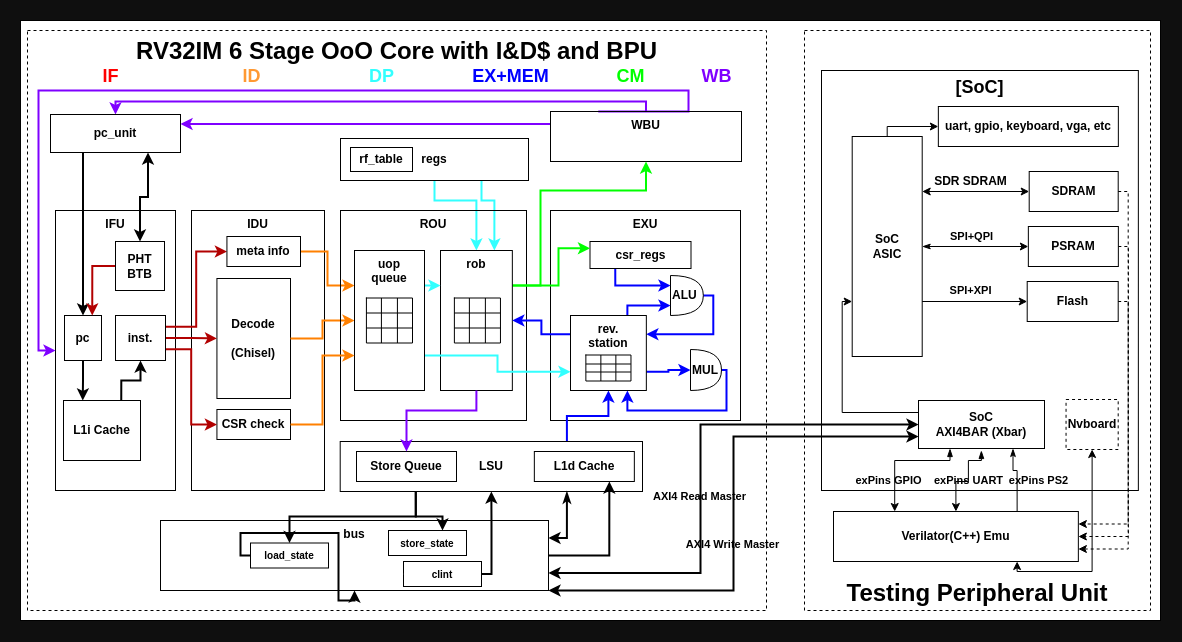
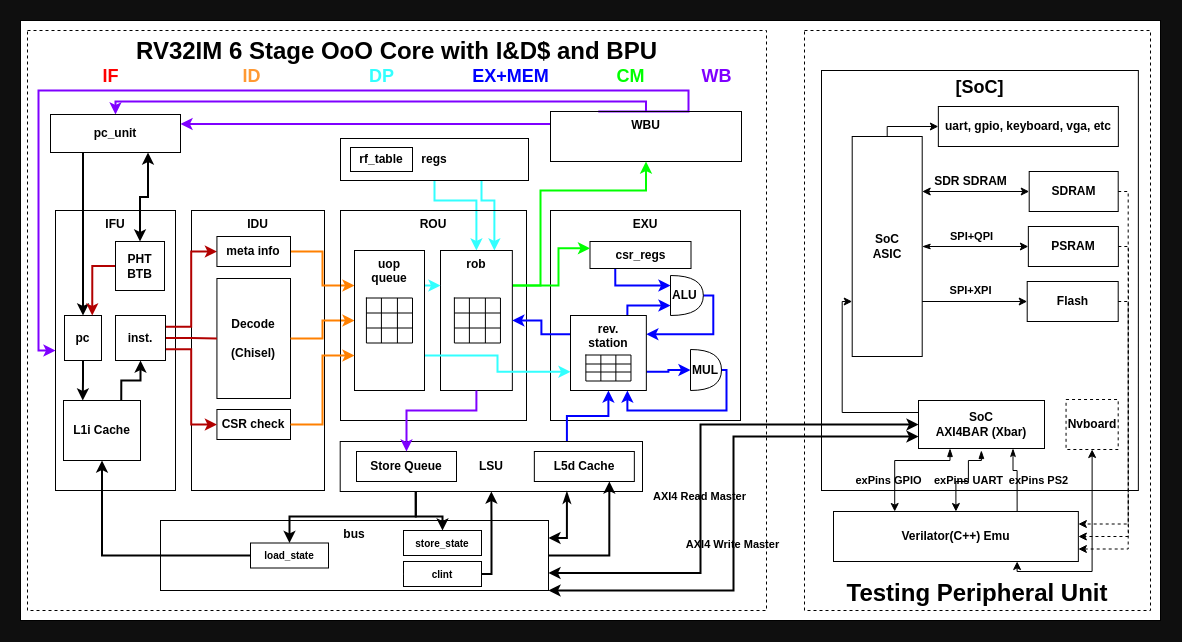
- <mxCell id="20" value="&lt;div style=&quot;text-align: left;&quot;&gt;meta info&lt;/div&gt;" style="rounded=0;whiteSpace=wrap;html=1;gradientColor=none;strokeColor=light-dark(#000000,#FFFFFF);fontStyle=1;fillColor=none;" parent="1" vertex="1"><mxGeometry x="226.43" y="236" width="73.57" height="30" as="geometry" /></mxCell>
+ <mxCell id="20" value="&lt;div style=&quot;text-align: left;&quot;&gt;meta info&lt;/div&gt;" style="rounded=0;whiteSpace=wrap;html=1;gradientColor=none;strokeColor=light-dark(#000000,#FFFFFF);fontStyle=1;fillColor=none;" parent="1" vertex="1"><mxGeometry x="216.43" y="236" width="73.57" height="30" as="geometry" /></mxCell>
- <mxCell id="12" style="edgeStyle=orthogonalEdgeStyle;html=1;exitX=1;exitY=0.5;exitDx=0;exitDy=0;rounded=0;fontStyle=1;fillColor=#e51400;strokeColor=#B20000;strokeWidth=2;" parent="1" source="137" target="8" edge="1"><mxGeometry relative="1" as="geometry"><mxPoint x="265" y="130" as="targetPoint" /></mxGeometry></mxCell>
+ <mxCell id="12" style="edgeStyle=orthogonalEdgeStyle;html=1;exitX=1;exitY=0.5;exitDx=0;exitDy=0;rounded=0;fontStyle=1;fillColor=#e51400;strokeColor=#B20000;strokeWidth=2;endArrow=none;" parent="1" source="137" target="8" edge="1"><mxGeometry relative="1" as="geometry"><mxPoint x="265" y="130" as="targetPoint" /></mxGeometry></mxCell>
- <mxCell id="53" value="L1d Cache" style="whiteSpace=wrap;html=1;fontStyle=1;fillColor=none;" parent="1" vertex="1"><mxGeometry x="533.84" y="451" width="100" height="30" as="geometry" /></mxCell>
+ <mxCell id="53" value="L5d Cache" style="whiteSpace=wrap;html=1;fontStyle=1;fillColor=none;" parent="1" vertex="1"><mxGeometry x="533.84" y="451" width="100" height="30" as="geometry" /></mxCell>
- <mxCell id="72" style="edgeStyle=orthogonalEdgeStyle;rounded=0;jumpStyle=none;html=1;exitX=0;exitY=0.5;exitDx=0;exitDy=0;fontStyle=1;strokeWidth=2;" parent="1" source="70" target="39" edge="1"><mxGeometry relative="1" as="geometry" /></mxCell>
+ <mxCell id="72" style="edgeStyle=orthogonalEdgeStyle;rounded=0;jumpStyle=none;html=1;exitX=0;exitY=0.5;exitDx=0;exitDy=0;entryX=0.5;entryY=1;entryDx=0;entryDy=0;fontStyle=1;strokeWidth=2;" parent="1" source="70" target="76" edge="1"><mxGeometry relative="1" as="geometry" /></mxCell>
- <mxCell id="71" value="store_state" style="whiteSpace=wrap;html=1;fontStyle=1;fontSize=10;fillColor=none;" parent="1" vertex="1"><mxGeometry x="388" y="530" width="78" height="25" as="geometry" /></mxCell>
+ <mxCell id="71" value="store_state" style="whiteSpace=wrap;html=1;fontStyle=1;fontSize=10;fillColor=none;" parent="1" vertex="1"><mxGeometry x="403" y="530" width="78" height="25" as="geometry" /></mxCell>
